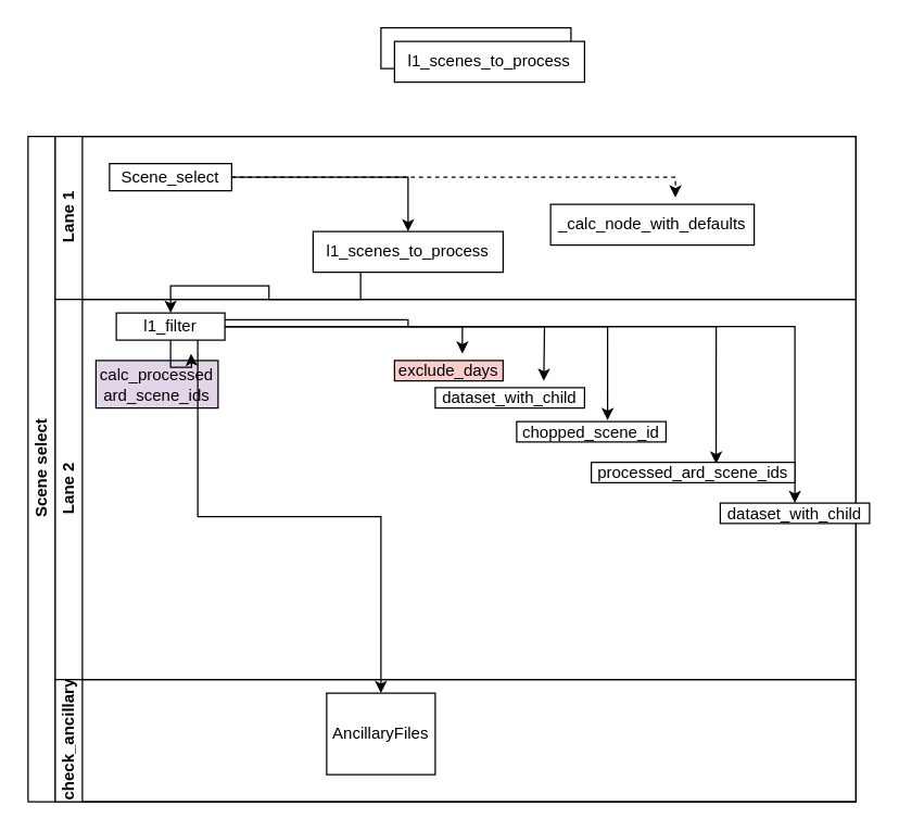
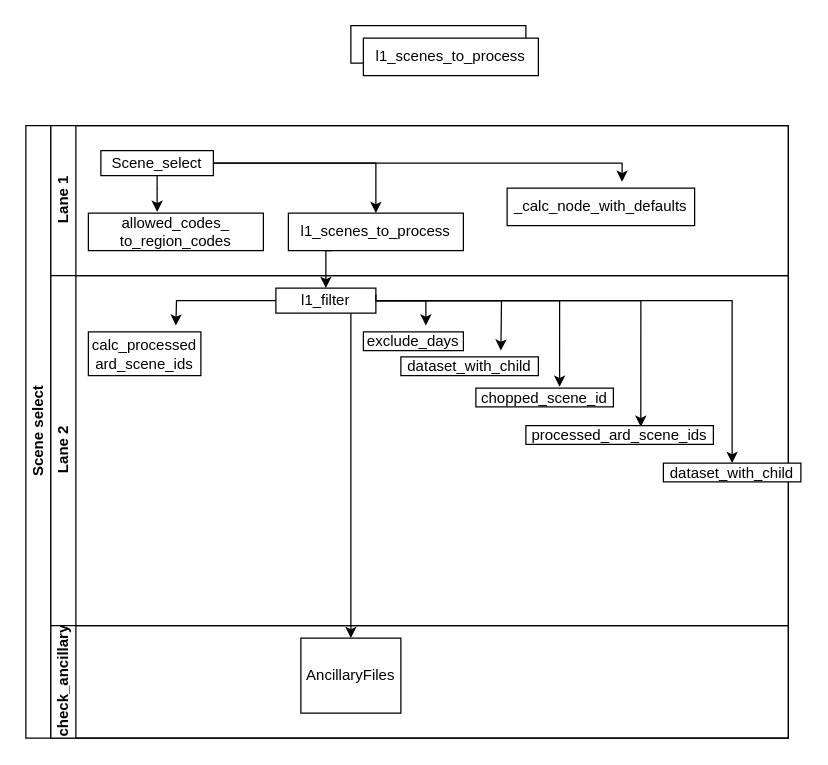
- <mxCell id="5" style="edgeStyle=orthogonalEdgeStyle;rounded=0;orthogonalLoop=1;jettySize=auto;html=1;entryX=0.613;entryY=-0.167;entryDx=0;entryDy=0;entryPerimeter=0;dashed=1;" edge="1" parent="3" source="7" target="9"><mxGeometry relative="1" as="geometry" /></mxCell>
+ <mxCell id="5" style="edgeStyle=orthogonalEdgeStyle;rounded=0;orthogonalLoop=1;jettySize=auto;html=1;entryX=0.613;entryY=-0.167;entryDx=0;entryDy=0;entryPerimeter=0;" edge="1" parent="3" source="7" target="9"><mxGeometry relative="1" as="geometry" /></mxCell>
+ <mxCell id="6" style="edgeStyle=orthogonalEdgeStyle;rounded=0;orthogonalLoop=1;jettySize=auto;html=1;entryX=0.393;entryY=-0.033;entryDx=0;entryDy=0;entryPerimeter=0;" edge="1" parent="3" source="7" target="10"><mxGeometry relative="1" as="geometry" /></mxCell>
+ <mxCell id="10" value="allowed_codes_ to_region_codes" style="rounded=0;whiteSpace=wrap;html=1;fontFamily=Helvetica;fontSize=12;fontColor=#000000;align=center;" vertex="1" parent="3"><mxGeometry x="30" y="70" width="140" height="30" as="geometry" /></mxCell>
- <mxCell id="15" value="l1_filter" style="rounded=0;whiteSpace=wrap;html=1;fontFamily=Helvetica;fontSize=12;fontColor=#000000;align=center;" parent="11" vertex="1"><mxGeometry x="45" y="10" width="80" height="20" as="geometry" /></mxCell>
+ <mxCell id="15" value="l1_filter" style="rounded=0;whiteSpace=wrap;html=1;fontFamily=Helvetica;fontSize=12;fontColor=#000000;align=center;" parent="11" vertex="1"><mxGeometry x="180" y="10" width="80" height="20" as="geometry" /></mxCell>
- <mxCell id="17" value="exclude_days" style="rounded=0;whiteSpace=wrap;html=1;fontFamily=Helvetica;fontSize=12;fontColor=#000000;align=center;fillColor=#f8cecc;" vertex="1" parent="11"><mxGeometry x="250" y="45" width="80" height="15" as="geometry" /></mxCell>
+ <mxCell id="17" value="exclude_days" style="rounded=0;whiteSpace=wrap;html=1;fontFamily=Helvetica;fontSize=12;fontColor=#000000;align=center;" vertex="1" parent="11"><mxGeometry x="250" y="45" width="80" height="15" as="geometry" /></mxCell>
- <mxCell id="16" value="calc_processed ard_scene_ids" style="rounded=0;whiteSpace=wrap;html=1;fontFamily=Helvetica;fontSize=12;fontColor=#000000;align=center;fillColor=#e1d5e7;" vertex="1" parent="11"><mxGeometry x="30" y="45" width="90" height="35" as="geometry" /></mxCell>
+ <mxCell id="16" value="calc_processed ard_scene_ids" style="rounded=0;whiteSpace=wrap;html=1;fontFamily=Helvetica;fontSize=12;fontColor=#000000;align=center;" vertex="1" parent="11"><mxGeometry x="30" y="45" width="90" height="35" as="geometry" /></mxCell>
- <mxCell id="20" value="processed_ard_scene_ids" style="rounded=0;whiteSpace=wrap;html=1;fontFamily=Helvetica;fontSize=12;fontColor=#000000;align=center;" vertex="1" parent="11"><mxGeometry x="395" y="120" width="150" height="15" as="geometry" /></mxCell>
+ <mxCell id="20" value="processed_ard_scene_ids" style="rounded=0;whiteSpace=wrap;html=1;fontFamily=Helvetica;fontSize=12;fontColor=#000000;align=center;" vertex="1" parent="11"><mxGeometry x="380" y="120" width="150" height="15" as="geometry" /></mxCell>
